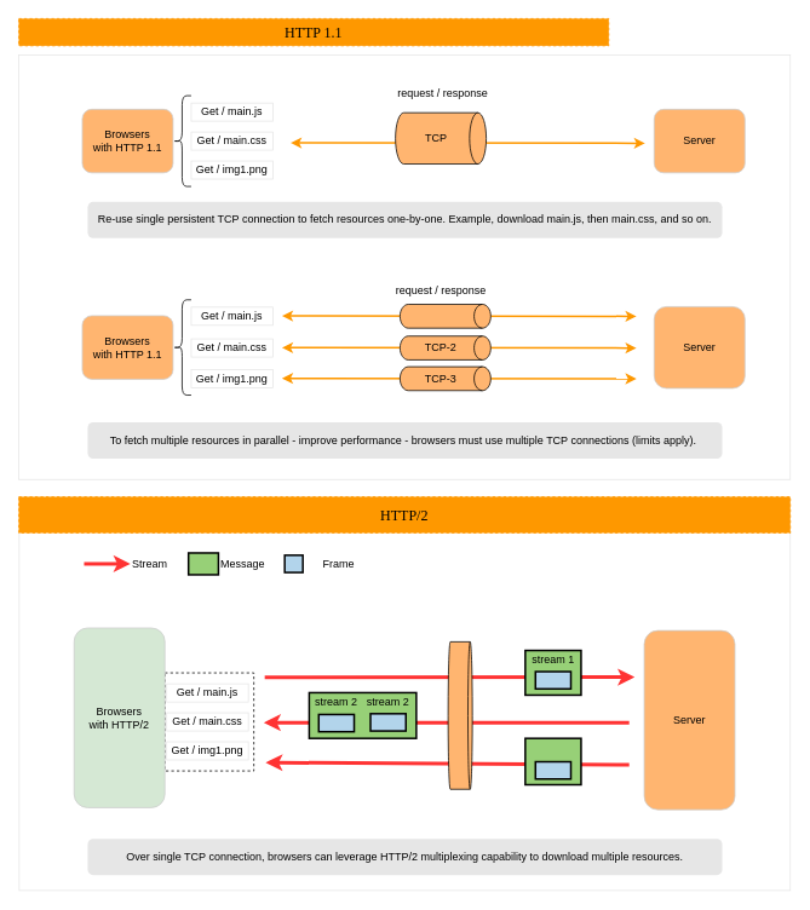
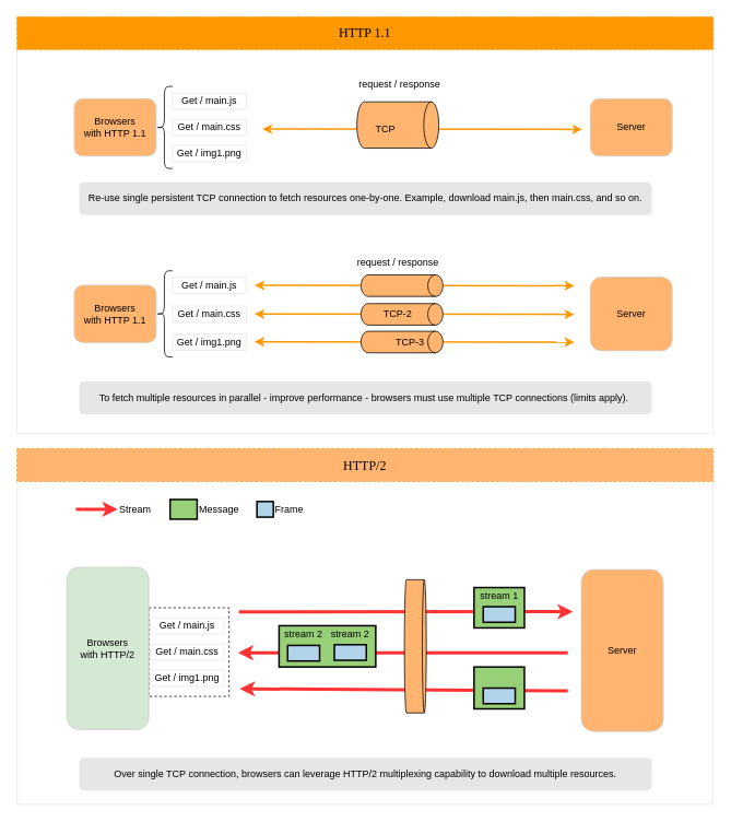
- <mxCell id="15" value="HTTP 1.1" style="rounded=0;whiteSpace=wrap;html=1;shadow=0;dashed=1;fontFamily=Verdana;fontSize=16;strokeColor=#FE9800;strokeWidth=1;fillColor=#FE9800;fontStyle=0" parent="1" vertex="1"><mxGeometry x="20" y="20" width="650" height="30" as="geometry" /></mxCell>
+ <mxCell id="15" value="HTTP 1.1" style="rounded=0;whiteSpace=wrap;html=1;shadow=0;dashed=1;fontFamily=Verdana;fontSize=16;strokeColor=#FE9800;strokeWidth=1;fillColor=#FE9800;fontStyle=0" parent="1" vertex="1"><mxGeometry width="850" height="40" as="geometry" x="20" y="20" /></mxCell>
- <mxCell id="14" value="TCP" style="text;html=1;strokeColor=none;fillColor=none;align=center;verticalAlign=middle;whiteSpace=wrap;rounded=0;shadow=0;dashed=1;" parent="1" vertex="1"><mxGeometry x="460" y="142" width="40" height="20" as="geometry" /></mxCell>
+ <mxCell id="14" value="TCP" style="text;html=1;strokeColor=none;fillColor=none;align=center;verticalAlign=middle;whiteSpace=wrap;rounded=0;shadow=0;dashed=1;" parent="1" vertex="1"><mxGeometry x="450" y="147" width="40" height="20" as="geometry" /></mxCell>
- <mxCell id="37" value="TCP-3" style="text;html=1;strokeColor=none;fillColor=none;align=center;verticalAlign=middle;whiteSpace=wrap;rounded=0;shadow=0;dashed=1;" parent="35" vertex="1"><mxGeometry x="25" y="6.56" width="40" height="13.13" as="geometry" /></mxCell>
+ <mxCell id="37" value="TCP-3" style="text;html=1;strokeColor=none;fillColor=none;align=center;verticalAlign=middle;whiteSpace=wrap;rounded=0;shadow=0;dashed=1;" parent="35" vertex="1"><mxGeometry x="40" y="6.56" width="40" height="13.13" as="geometry" /></mxCell>
- <mxCell id="16" value="HTTP/2" style="rounded=0;whiteSpace=wrap;html=1;shadow=0;dashed=1;fontFamily=Verdana;fontSize=16;strokeColor=#FE9800;strokeWidth=1;fillColor=#FE9800;fontStyle=0" parent="1" vertex="1"><mxGeometry y="547" width="850" height="40" as="geometry" x="20" /></mxCell>
+ <mxCell id="16" value="HTTP/2" style="rounded=0;whiteSpace=wrap;html=1;shadow=0;dashed=1;fontFamily=Verdana;fontSize=16;strokeColor=#FE9800;strokeWidth=1;fillColor=#ffb570;fontStyle=0;" parent="1" vertex="1"><mxGeometry y="547" width="850" height="40" as="geometry" x="20" /></mxCell>
- <mxCell id="47" value="Frame" style="text;html=1;strokeColor=none;fillColor=none;align=center;verticalAlign=middle;whiteSpace=wrap;rounded=0;shadow=0;" parent="1" vertex="1"><mxGeometry x="353" y="606" width="39" height="30" as="geometry" /></mxCell>
+ <mxCell id="47" value="Frame" style="text;html=1;strokeColor=none;fillColor=none;align=center;verticalAlign=middle;whiteSpace=wrap;rounded=0;shadow=0;" parent="1" vertex="1"><mxGeometry x="333" y="606" width="39" height="30" as="geometry" /></mxCell>
